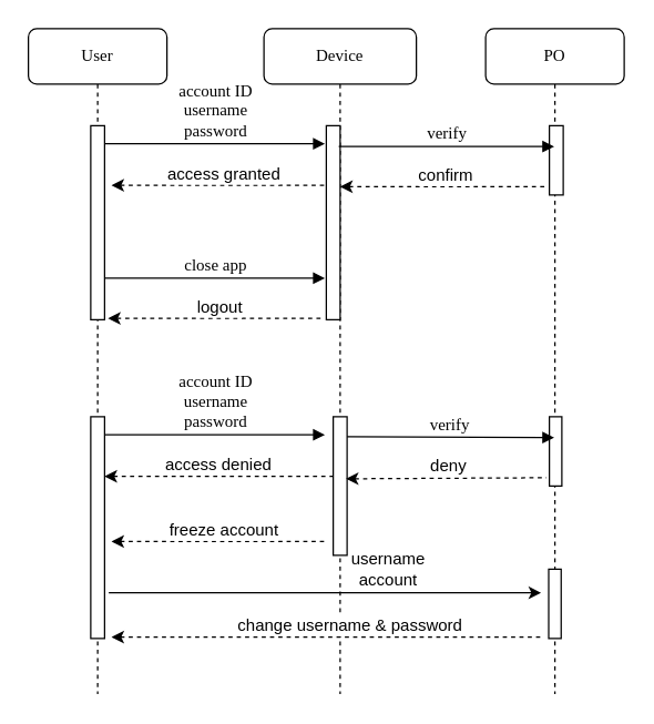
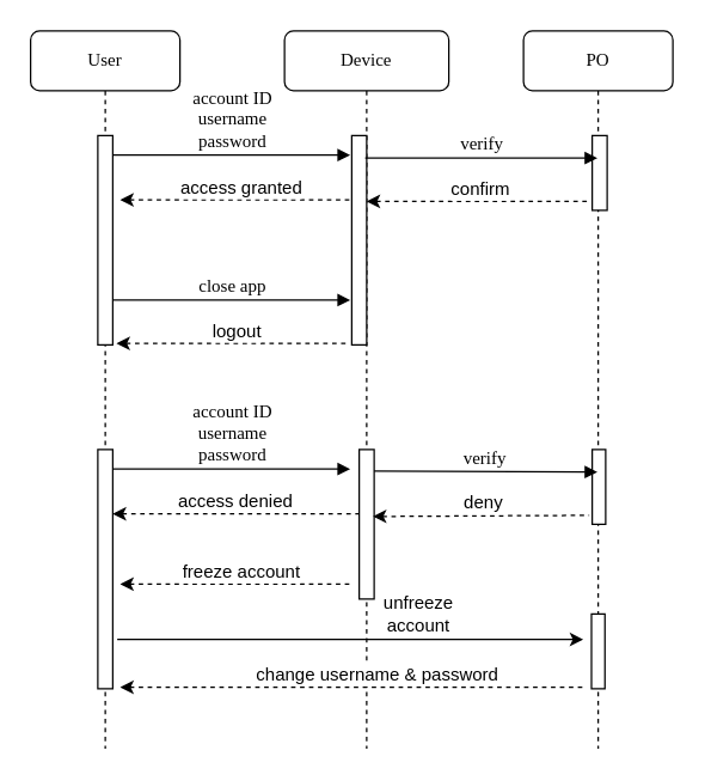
- <mxCell id="4" value="username account" style="text;html=1;strokeColor=none;fillColor=none;align=center;verticalAlign=middle;whiteSpace=wrap;rounded=0;" parent="2" vertex="1"><mxGeometry x="70" y="380" width="40" height="20" as="geometry" /></mxCell>
+ <mxCell id="4" value="unfreeze account" style="text;html=1;strokeColor=none;fillColor=none;align=center;verticalAlign=middle;whiteSpace=wrap;rounded=0;" parent="2" vertex="1"><mxGeometry x="70" y="380" width="40" height="20" as="geometry" /></mxCell>
